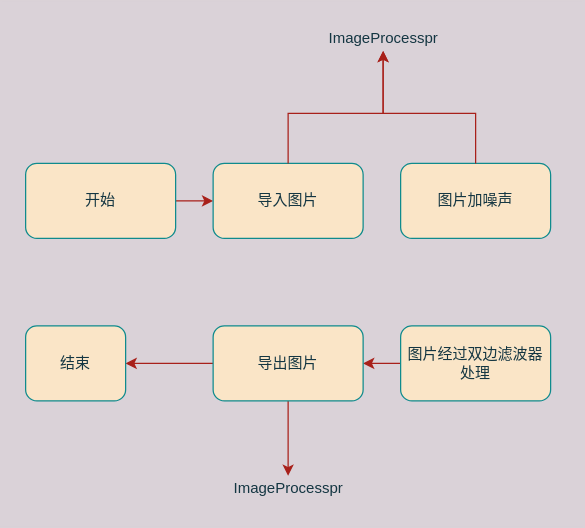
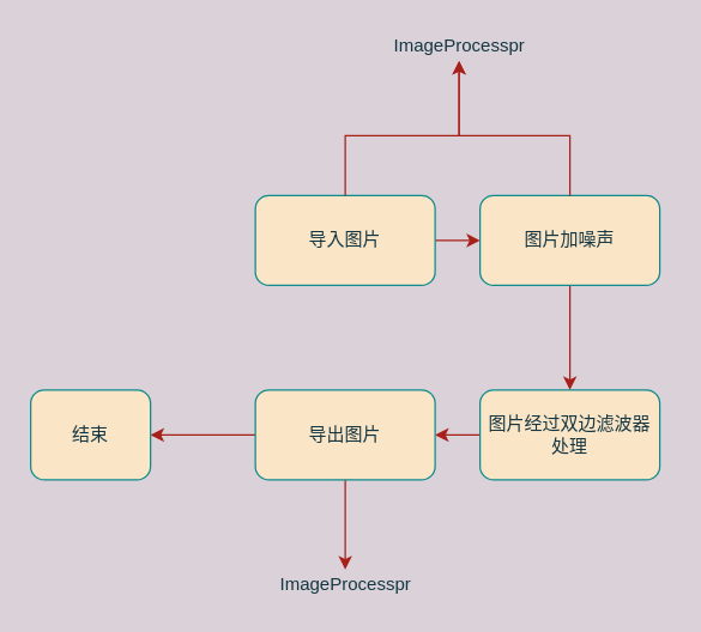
- <mxCell id="3" value="开始" style="rounded=1;whiteSpace=wrap;html=1;fillColor=#FAE5C7;strokeColor=#0F8B8D;fontColor=#143642;" parent="1" vertex="1"><mxGeometry x="20" y="130" width="120" height="60" as="geometry" /></mxCell>
- <mxCell id="2" value="" style="edgeStyle=orthogonalEdgeStyle;rounded=0;orthogonalLoop=1;jettySize=auto;html=1;labelBackgroundColor=#DAD2D8;strokeColor=#A8201A;fontColor=#143642;" parent="1" source="3" target="5" edge="1"><mxGeometry relative="1" as="geometry" /></mxCell>
+ <mxCell id="4" value="" style="edgeStyle=orthogonalEdgeStyle;rounded=0;orthogonalLoop=1;jettySize=auto;html=1;labelBackgroundColor=#DAD2D8;strokeColor=#A8201A;fontColor=#143642;" parent="1" source="5" target="7" edge="1"><mxGeometry relative="1" as="geometry" /></mxCell>
+ <mxCell id="6" value="" style="edgeStyle=orthogonalEdgeStyle;rounded=0;orthogonalLoop=1;jettySize=auto;html=1;labelBackgroundColor=#DAD2D8;strokeColor=#A8201A;fontColor=#143642;" parent="1" source="7" target="9" edge="1"><mxGeometry relative="1" as="geometry" /></mxCell>
